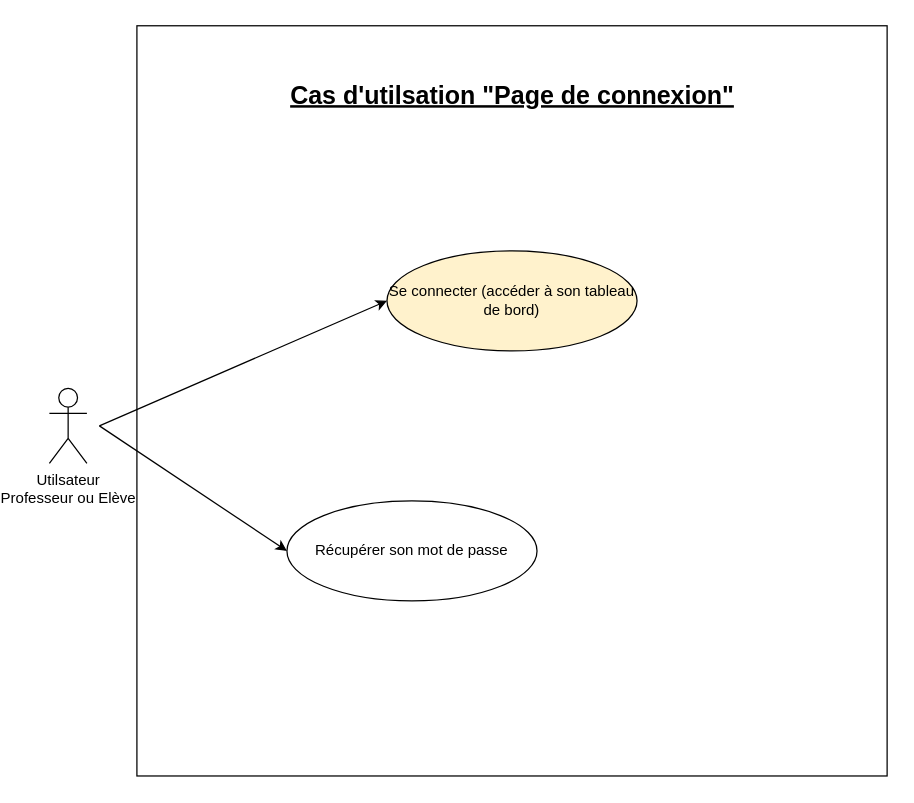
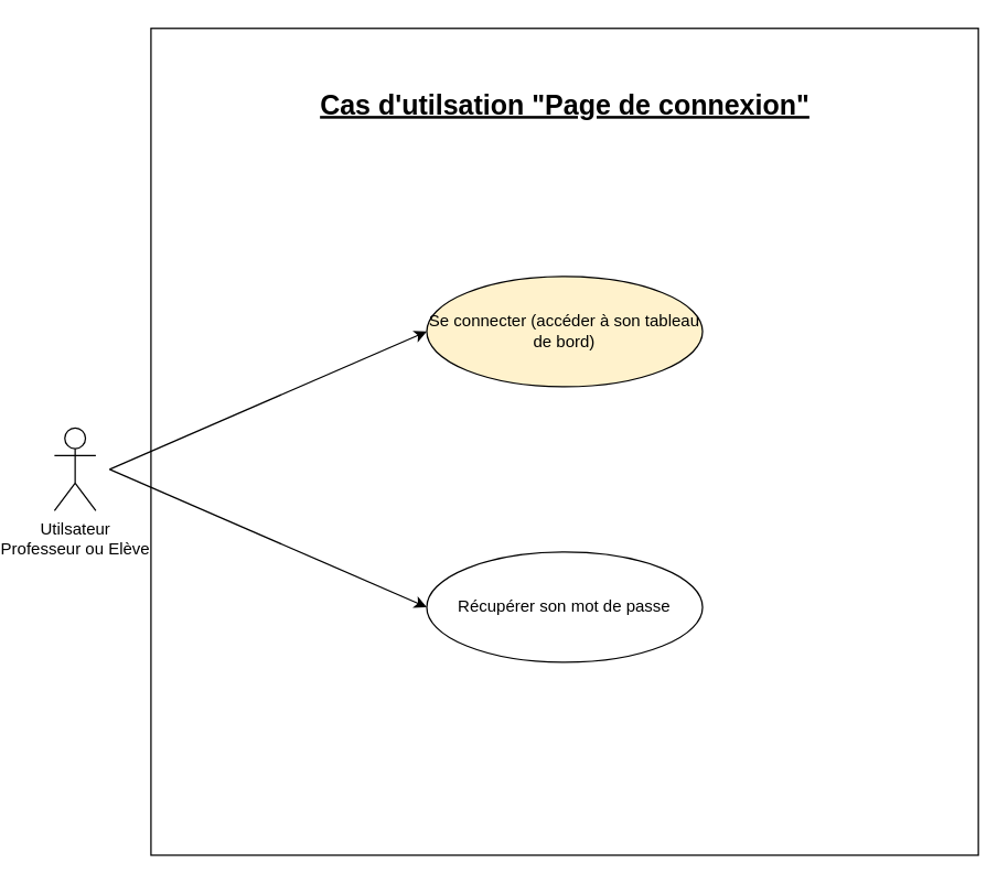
- <mxCell id="4" value="Récupérer son mot de passe" style="ellipse;whiteSpace=wrap;html=1;" parent="1" vertex="1"><mxGeometry x="210" y="400" width="200" height="80" as="geometry" /></mxCell>
+ <mxCell id="4" value="Récupérer son mot de passe" style="ellipse;whiteSpace=wrap;html=1;" parent="1" vertex="1"><mxGeometry x="290" y="400" width="200" height="80" as="geometry" /></mxCell>
